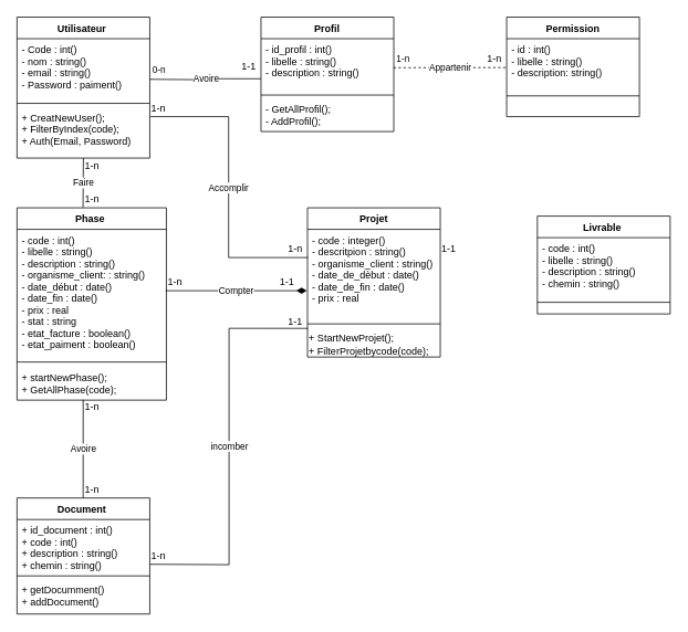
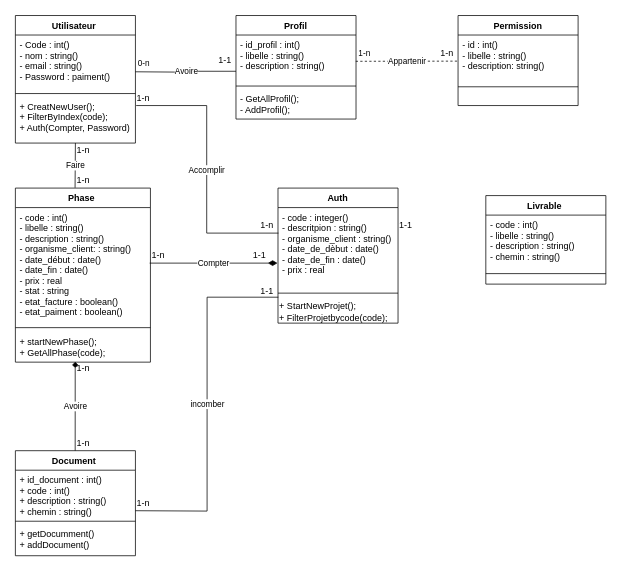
- <mxCell id="5" value="+ CreatNewUser();&#10;+ FilterByIndex(code);&#10;+ Auth(Email, Password)" style="text;strokeColor=none;fillColor=none;align=left;verticalAlign=top;spacingLeft=4;spacingRight=4;overflow=hidden;rotatable=0;points=[[0,0.5],[1,0.5]];portConstraint=eastwest;" vertex="1" parent="2"><mxGeometry y="108" width="160" height="62" as="geometry" /></mxCell>
+ <mxCell id="5" value="+ CreatNewUser();&#10;+ FilterByIndex(code);&#10;+ Auth(Compter, Password)" style="text;strokeColor=none;fillColor=none;align=left;verticalAlign=top;spacingLeft=4;spacingRight=4;overflow=hidden;rotatable=0;points=[[0,0.5],[1,0.5]];portConstraint=eastwest;" vertex="1" parent="2"><mxGeometry y="108" width="160" height="62" as="geometry" /></mxCell>
- <mxCell id="13" value="Projet" style="swimlane;fontStyle=1;align=center;verticalAlign=top;childLayout=stackLayout;horizontal=1;startSize=26;horizontalStack=0;resizeParent=1;resizeParentMax=0;resizeLast=0;collapsible=1;marginBottom=0;" vertex="1" parent="1"><mxGeometry x="370" y="250" width="160" height="180" as="geometry"><mxRectangle x="390" y="270" width="70" height="26" as="alternateBounds" /></mxGeometry></mxCell>
+ <mxCell id="13" value="Auth" style="swimlane;fontStyle=1;align=center;verticalAlign=top;childLayout=stackLayout;horizontal=1;startSize=26;horizontalStack=0;resizeParent=1;resizeParentMax=0;resizeLast=0;collapsible=1;marginBottom=0;" vertex="1" parent="1"><mxGeometry x="370" y="250" width="160" height="180" as="geometry"><mxRectangle x="390" y="270" width="70" height="26" as="alternateBounds" /></mxGeometry></mxCell>
- <mxCell id="29" value="Avoire" style="endArrow=none;html=1;rounded=0;shadow=0;sketch=0;strokeColor=default;jumpStyle=line;edgeStyle=orthogonalEdgeStyle;exitX=0.5;exitY=0;exitDx=0;exitDy=0;entryX=0.443;entryY=0.988;entryDx=0;entryDy=0;entryPerimeter=0;" edge="1" parent="1" source="24" target="20"><mxGeometry width="50" height="50" relative="1" as="geometry"><mxPoint x="200" y="490" as="sourcePoint" /><mxPoint x="100" y="473" as="targetPoint" /><Array as="points"><mxPoint x="100" y="482" /><mxPoint x="100" y="482" /></Array></mxGeometry></mxCell>
+ <mxCell id="29" value="Avoire" style="endArrow=diamond;html=1;rounded=0;shadow=0;sketch=0;strokeColor=default;jumpStyle=line;edgeStyle=orthogonalEdgeStyle;exitX=0.5;exitY=0;exitDx=0;exitDy=0;entryX=0.443;entryY=0.988;entryDx=0;entryDy=0;entryPerimeter=0;" edge="1" parent="1" source="24" target="20"><mxGeometry width="50" height="50" relative="1" as="geometry"><mxPoint x="200" y="490" as="sourcePoint" /><mxPoint x="100" y="473" as="targetPoint" /><Array as="points"><mxPoint x="100" y="482" /><mxPoint x="100" y="482" /></Array></mxGeometry></mxCell>
